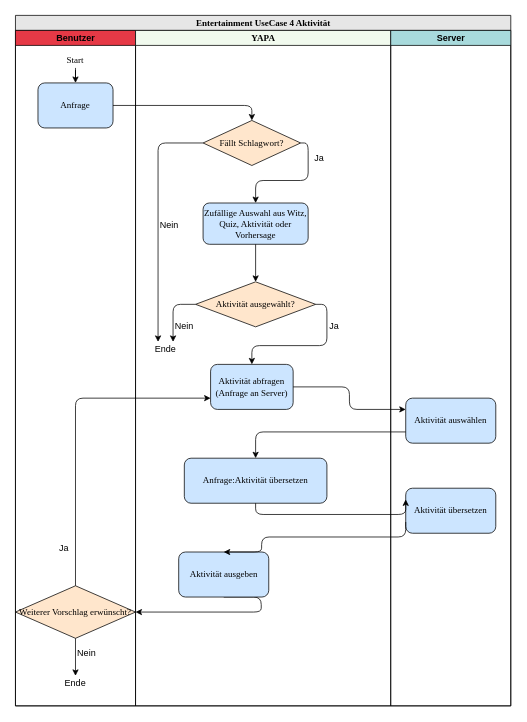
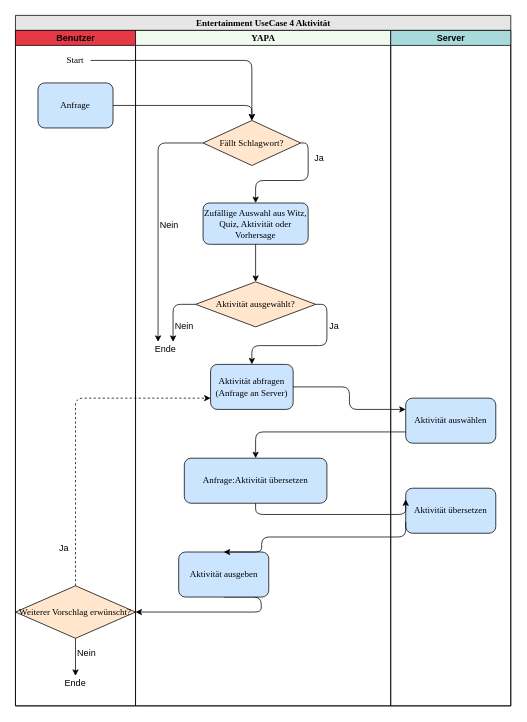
- <mxCell id="4" style="edgeStyle=orthogonalEdgeStyle;rounded=1;orthogonalLoop=1;jettySize=auto;html=1;fontSize=12;" parent="3" source="5" target="6" edge="1"><mxGeometry relative="1" as="geometry" /></mxCell>
+ <mxCell id="4" style="edgeStyle=orthogonalEdgeStyle;rounded=1;orthogonalLoop=1;jettySize=auto;html=1;fontSize=12;" parent="3" source="5" target="20" edge="1"><mxGeometry relative="1" as="geometry" /></mxCell>
- <mxCell id="31" style="edgeStyle=orthogonalEdgeStyle;rounded=1;orthogonalLoop=1;jettySize=auto;html=1;fontSize=12;entryX=0;entryY=0.75;entryDx=0;entryDy=0;exitX=0.5;exitY=0;exitDx=0;exitDy=0;" parent="2" source="8" target="25" edge="1"><mxGeometry relative="1" as="geometry"><mxPoint x="220" y="955" as="sourcePoint" /><mxPoint x="410" y="860" as="targetPoint" /></mxGeometry></mxCell>
+ <mxCell id="31" style="edgeStyle=orthogonalEdgeStyle;rounded=1;orthogonalLoop=1;jettySize=auto;html=1;fontSize=12;entryX=0;entryY=0.75;entryDx=0;entryDy=0;exitX=0.5;exitY=0;exitDx=0;exitDy=0;dashed=1;" parent="2" source="8" target="25" edge="1"><mxGeometry relative="1" as="geometry"><mxPoint x="220" y="955" as="sourcePoint" /><mxPoint x="410" y="860" as="targetPoint" /></mxGeometry></mxCell>
